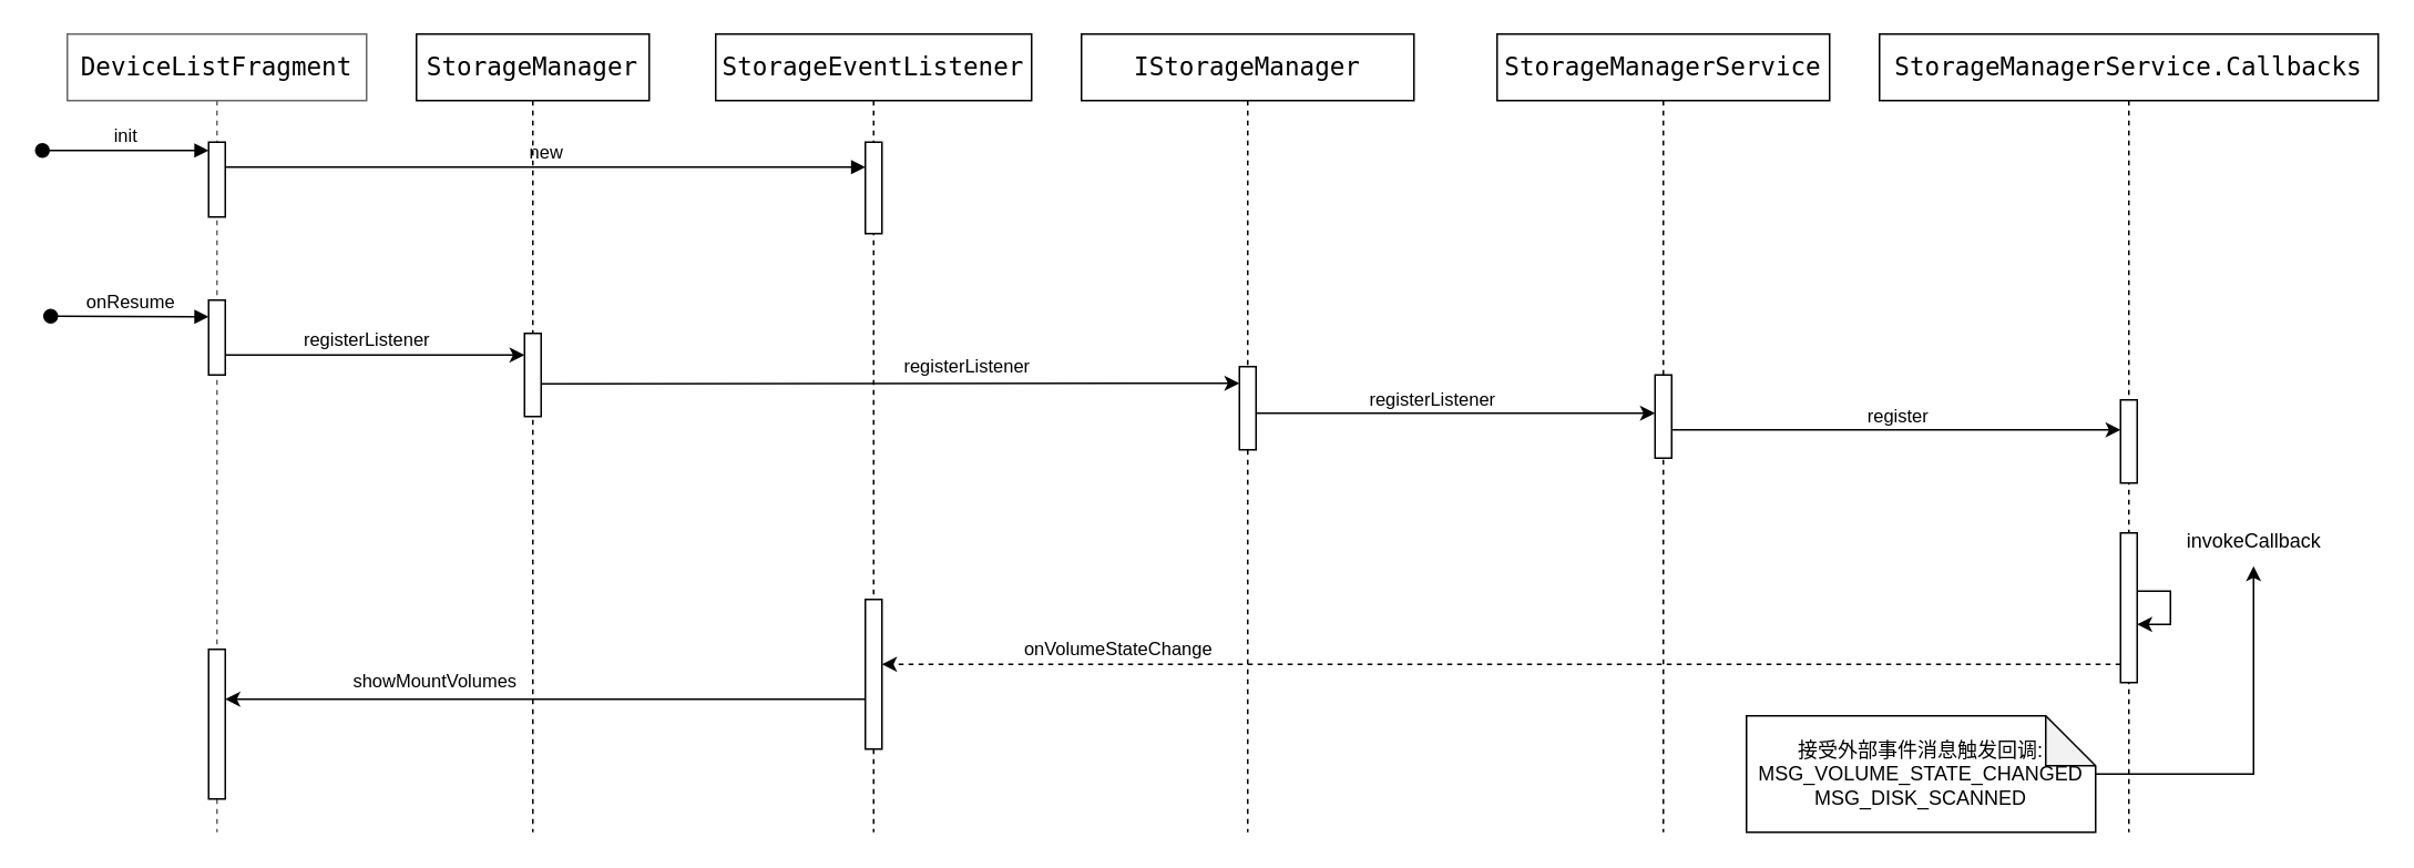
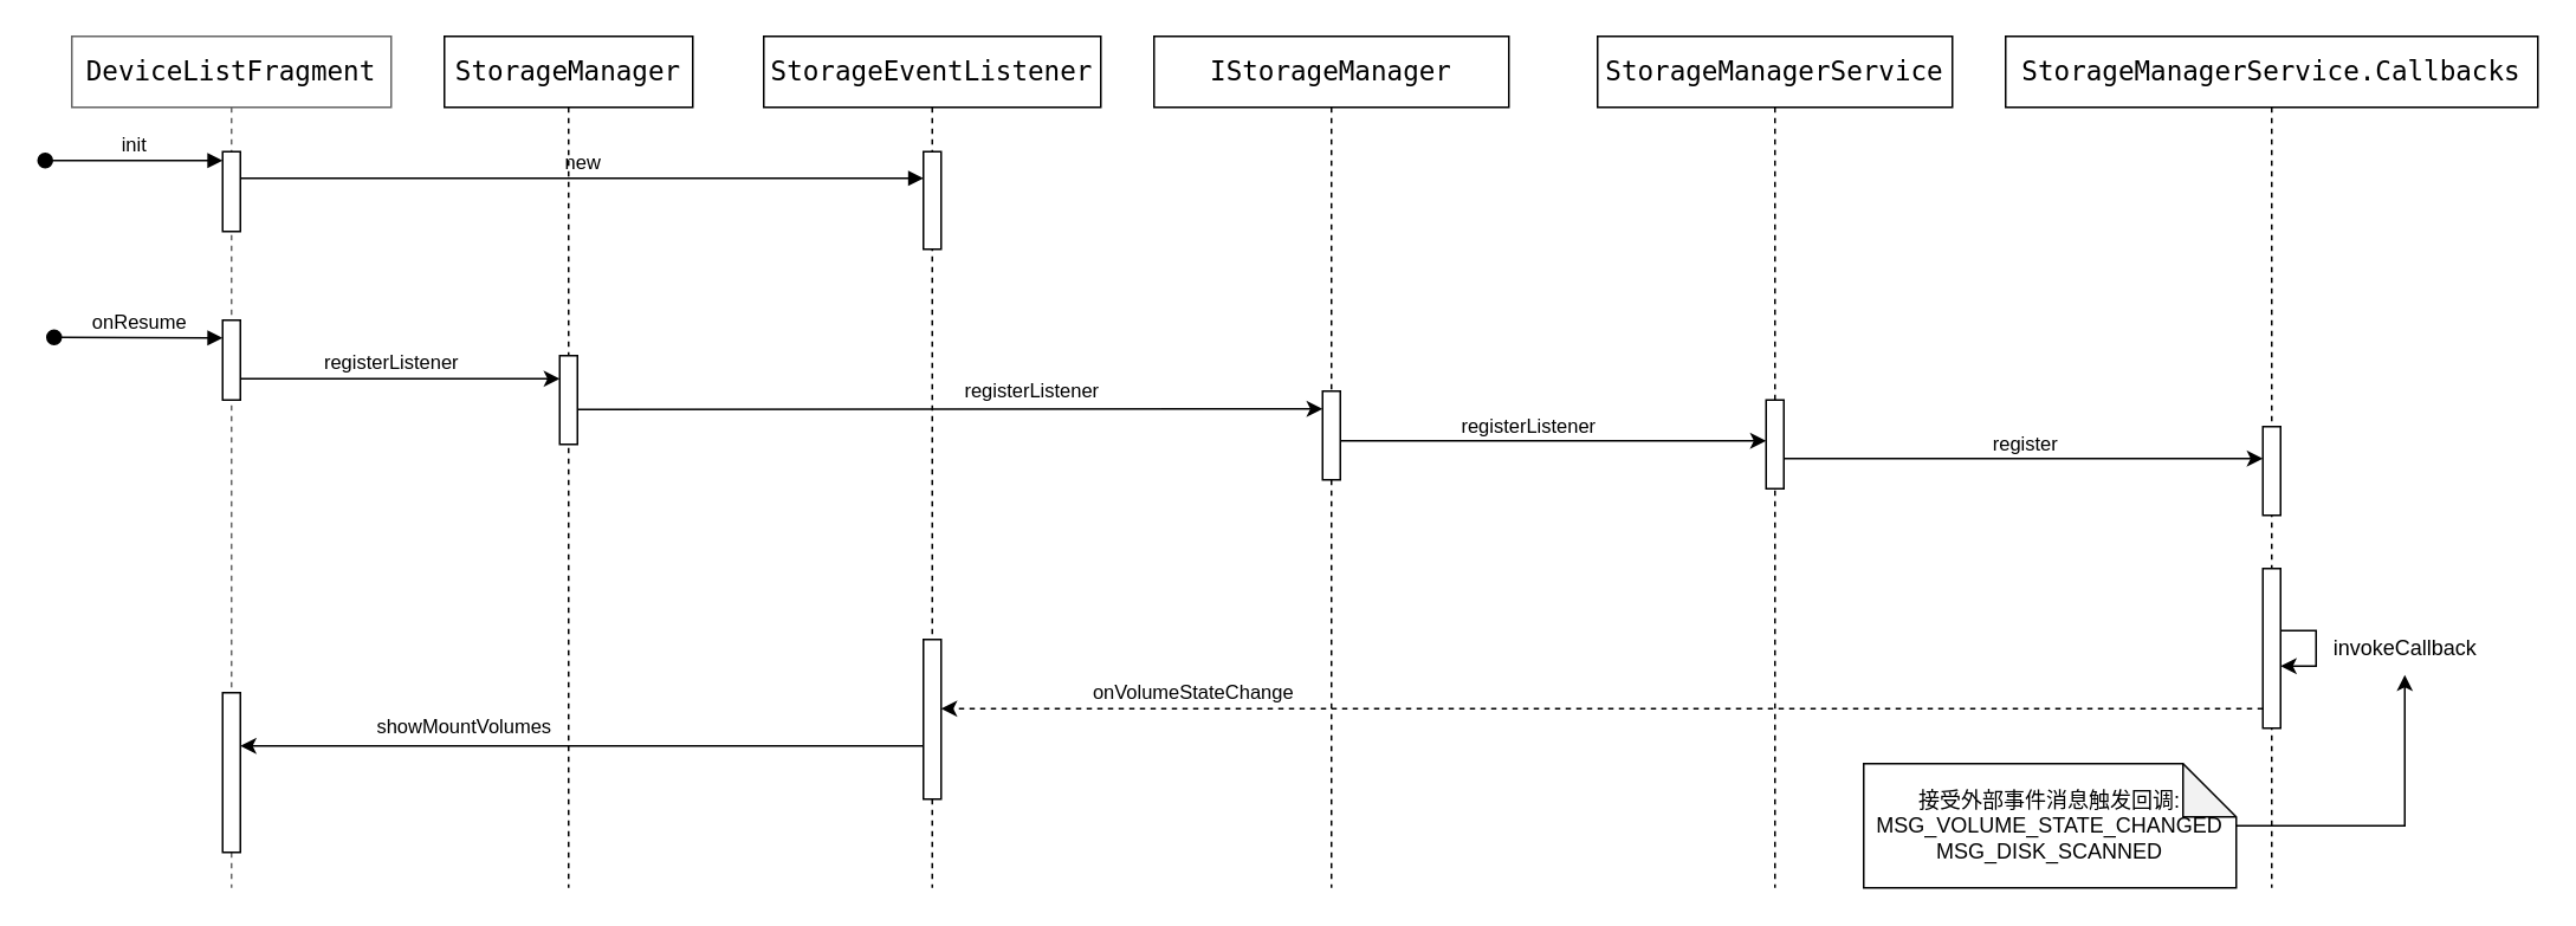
- <mxCell id="30" value="invokeCallback" style="text;html=1;align=center;verticalAlign=middle;resizable=0;points=[];autosize=1;strokeColor=none;fillColor=none;" parent="1" vertex="1"><mxGeometry x="1305" y="310" width="100" height="30" as="geometry" /></mxCell>
+ <mxCell id="30" value="invokeCallback" style="text;html=1;align=center;verticalAlign=middle;resizable=0;points=[];autosize=1;strokeColor=none;fillColor=none;" parent="1" vertex="1"><mxGeometry x="1305" y="350" width="100" height="30" as="geometry" /></mxCell>
